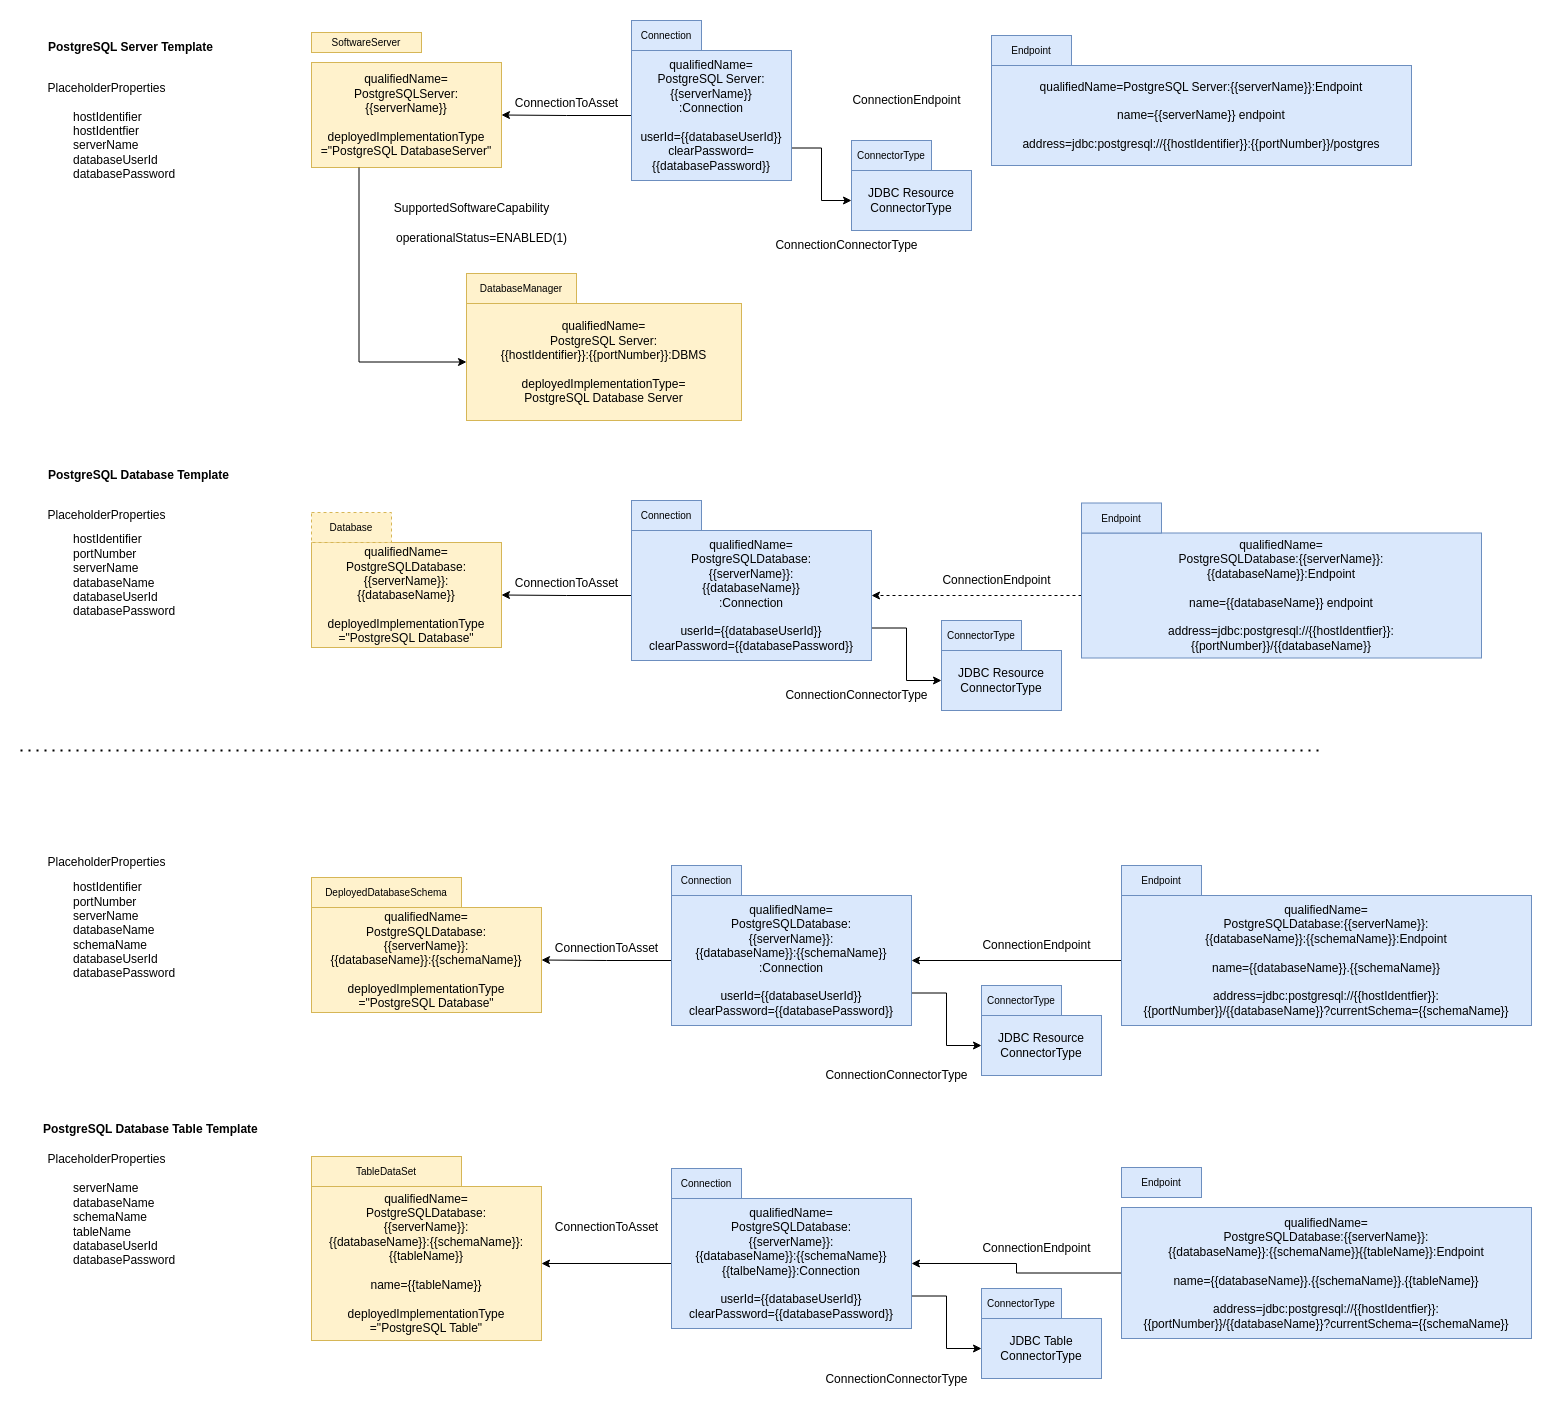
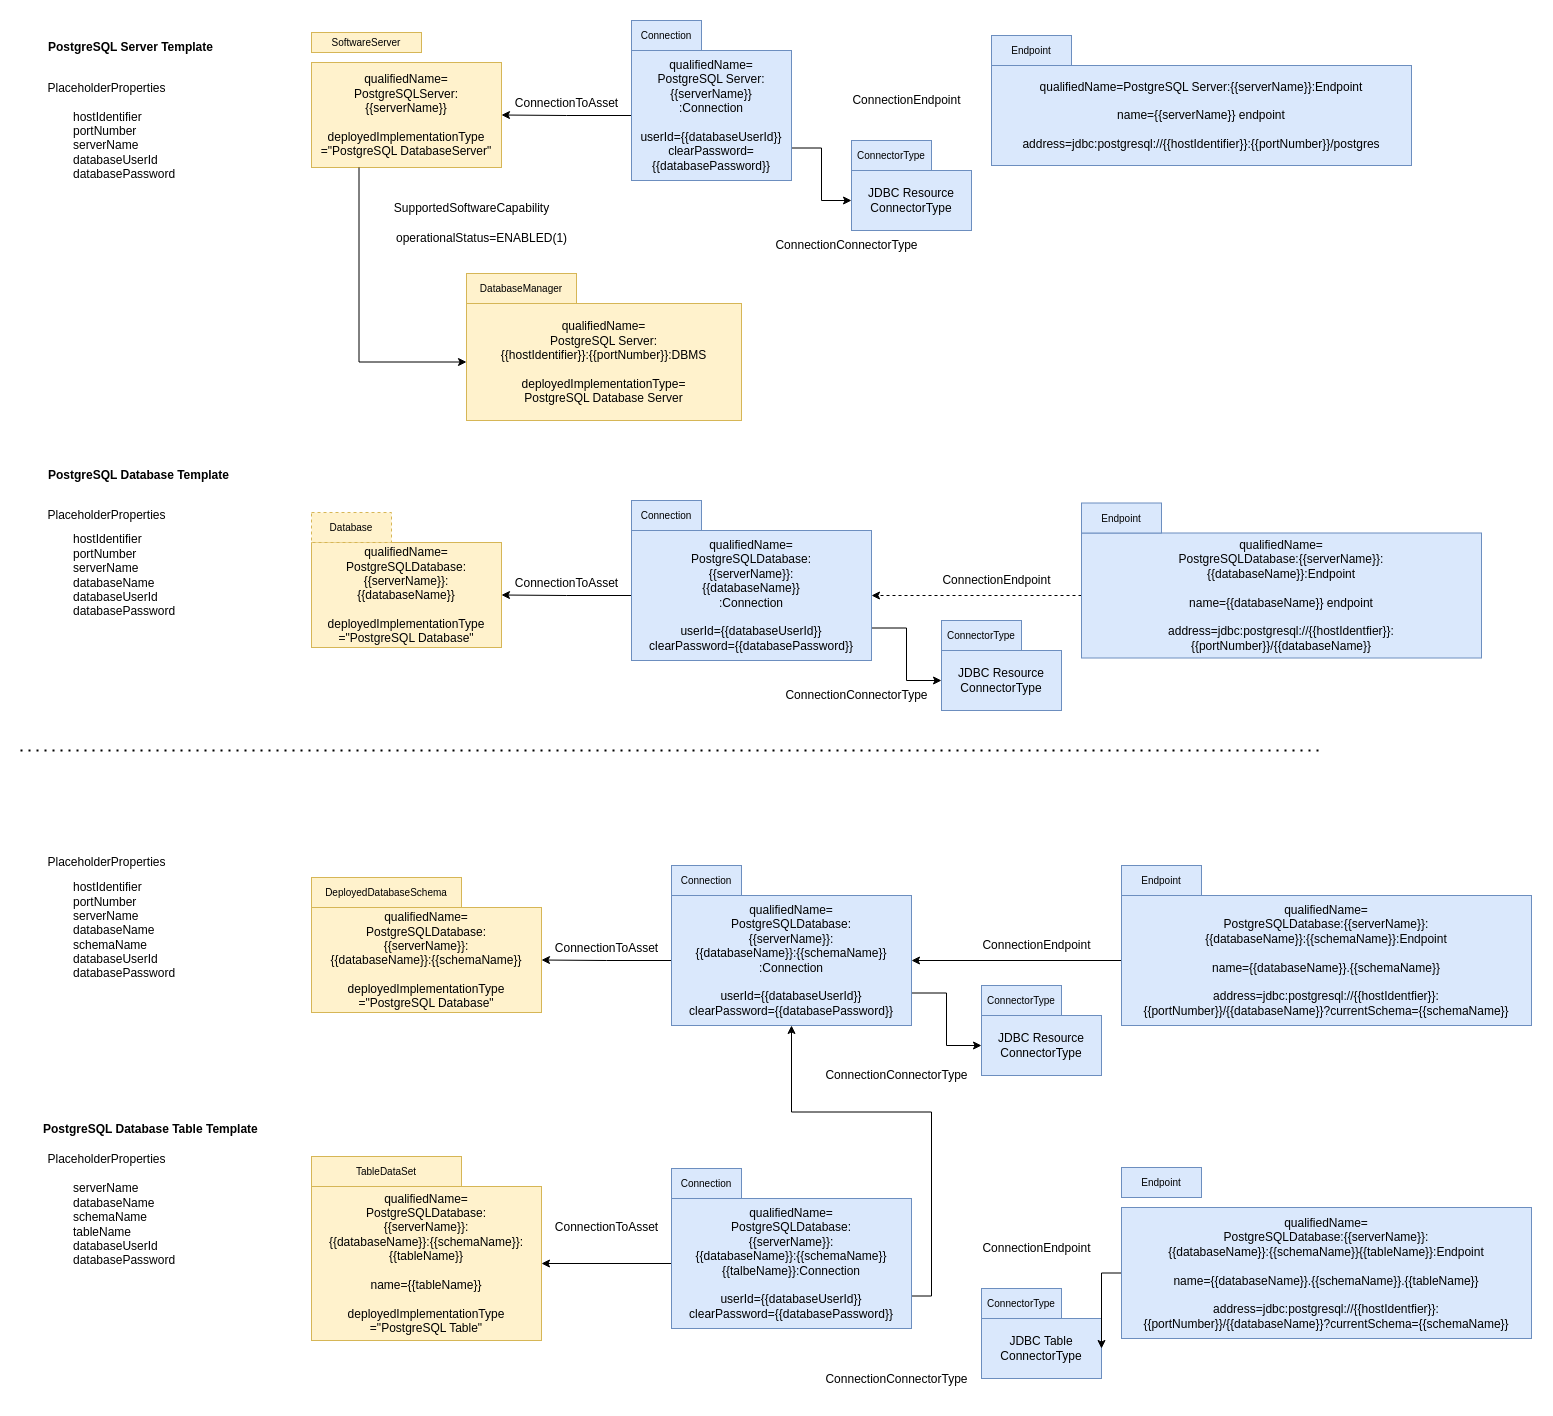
- <mxCell id="32" value="hostIdentifier&lt;br&gt;hostIdentfier&lt;br&gt;serverName&lt;br&gt;databaseUserId &lt;br&gt;databasePassword" style="text;html=1;align=left;verticalAlign=middle;resizable=0;points=[];autosize=1;strokeColor=none;fillColor=none;" parent="1" vertex="1"><mxGeometry x="71" y="100" width="130" height="90" as="geometry" /></mxCell>
+ <mxCell id="32" value="hostIdentifier&lt;br&gt;portNumber&lt;br&gt;serverName&lt;br&gt;databaseUserId &lt;br&gt;databasePassword" style="text;html=1;align=left;verticalAlign=middle;resizable=0;points=[];autosize=1;strokeColor=none;fillColor=none;" parent="1" vertex="1"><mxGeometry x="71" y="100" width="130" height="90" as="geometry" /></mxCell>
- <mxCell id="58" style="edgeStyle=orthogonalEdgeStyle;rounded=0;orthogonalLoop=1;jettySize=auto;html=1;exitX=0;exitY=0.5;exitDx=0;exitDy=0;" parent="1" source="59" target="53" edge="1"><mxGeometry relative="1" as="geometry" /></mxCell>
+ <mxCell id="58" style="edgeStyle=orthogonalEdgeStyle;rounded=0;orthogonalLoop=1;jettySize=auto;html=1;exitX=0;exitY=0.5;exitDx=0;exitDy=0;" parent="1" source="59" target="56" edge="1"><mxGeometry relative="1" as="geometry" /></mxCell>
- <mxCell id="51" style="edgeStyle=orthogonalEdgeStyle;rounded=0;orthogonalLoop=1;jettySize=auto;html=1;exitX=1;exitY=0.75;exitDx=0;exitDy=0;entryX=0;entryY=0.5;entryDx=0;entryDy=0;" parent="1" source="53" target="56" edge="1"><mxGeometry relative="1" as="geometry" /></mxCell>
+ <mxCell id="51" style="edgeStyle=orthogonalEdgeStyle;rounded=0;orthogonalLoop=1;jettySize=auto;html=1;exitX=1;exitY=0.75;exitDx=0;exitDy=0;" parent="1" source="53" target="39" edge="1"><mxGeometry relative="1" as="geometry" /></mxCell>
